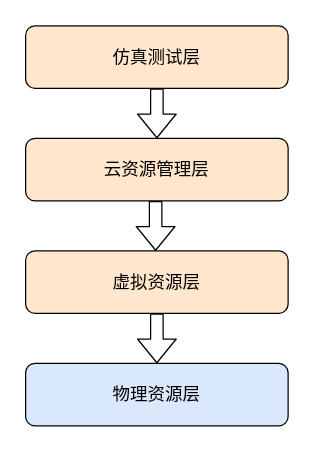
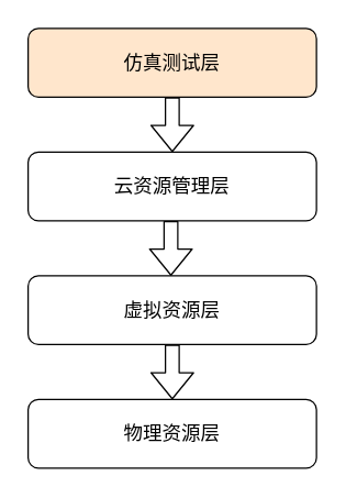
- <mxCell id="4" value="&lt;font style=&quot;font-size: 14px&quot;&gt;云资源管理层&lt;/font&gt;" style="rounded=1;whiteSpace=wrap;html=1;fillColor=#ffe6cc;" vertex="1" parent="1"><mxGeometry x="20" y="110" width="210" height="50" as="geometry" /></mxCell>
+ <mxCell id="4" value="&lt;font style=&quot;font-size: 14px&quot;&gt;云资源管理层&lt;/font&gt;" style="rounded=1;whiteSpace=wrap;html=1;" vertex="1" parent="1"><mxGeometry x="20" y="110" width="210" height="50" as="geometry" /></mxCell>
- <mxCell id="5" value="&lt;span style=&quot;white-space: normal&quot;&gt;&lt;font style=&quot;font-size: 14px&quot;&gt;虚拟资源层&lt;/font&gt;&lt;/span&gt;" style="rounded=1;whiteSpace=wrap;html=1;fillColor=#ffe6cc;" vertex="1" parent="1"><mxGeometry x="20" y="200" width="210" height="50" as="geometry" /></mxCell>
+ <mxCell id="5" value="&lt;span style=&quot;white-space: normal&quot;&gt;&lt;font style=&quot;font-size: 14px&quot;&gt;虚拟资源层&lt;/font&gt;&lt;/span&gt;" style="rounded=1;whiteSpace=wrap;html=1;" vertex="1" parent="1"><mxGeometry x="20" y="200" width="210" height="50" as="geometry" /></mxCell>
- <mxCell id="3" value="&lt;span style=&quot;white-space: normal&quot;&gt;&lt;font style=&quot;font-size: 14px&quot;&gt;物理资源层&lt;/font&gt;&lt;/span&gt;" style="rounded=1;whiteSpace=wrap;html=1;fillColor=#dae8fc;" vertex="1" parent="1"><mxGeometry x="20" y="290" width="210" height="50" as="geometry" /></mxCell>
+ <mxCell id="3" value="&lt;span style=&quot;white-space: normal&quot;&gt;&lt;font style=&quot;font-size: 14px&quot;&gt;物理资源层&lt;/font&gt;&lt;/span&gt;" style="rounded=1;whiteSpace=wrap;html=1;" vertex="1" parent="1"><mxGeometry x="20" y="290" width="210" height="50" as="geometry" /></mxCell>
